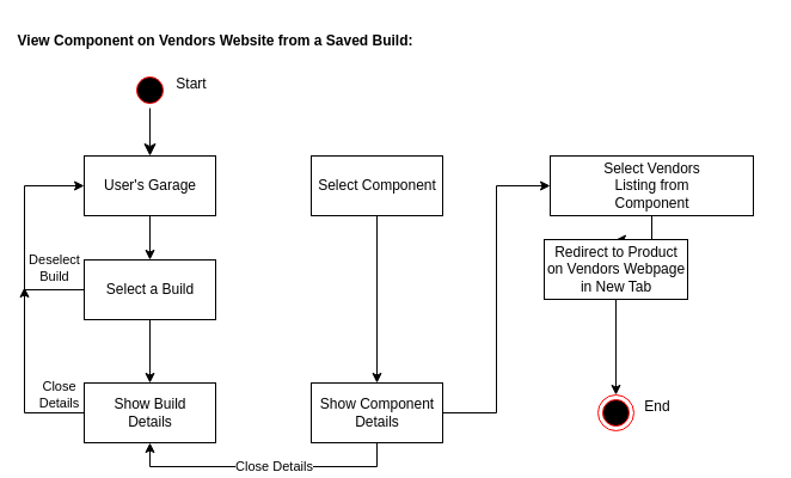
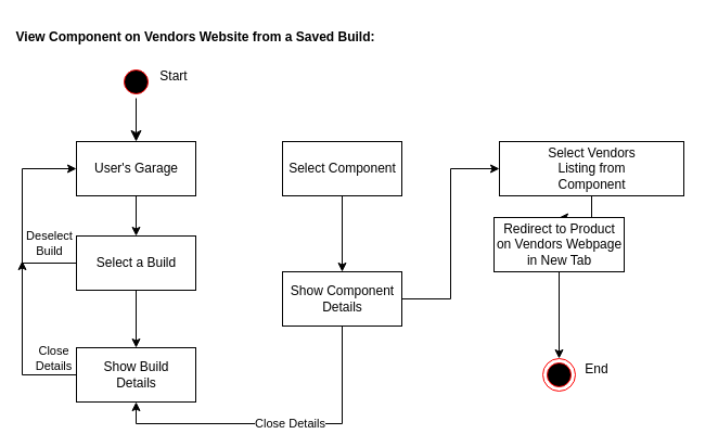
- <mxCell id="20" value="Show Component &lt;br&gt;Details" style="html=1;strokeColor=#000000;" parent="1" vertex="1"><mxGeometry x="260" y="320" width="110" height="50" as="geometry" /></mxCell>
+ <mxCell id="20" value="Show Component &lt;br&gt;Details" style="html=1;strokeColor=#000000;" parent="1" vertex="1"><mxGeometry x="260" y="250" width="110" height="50" as="geometry" /></mxCell>
